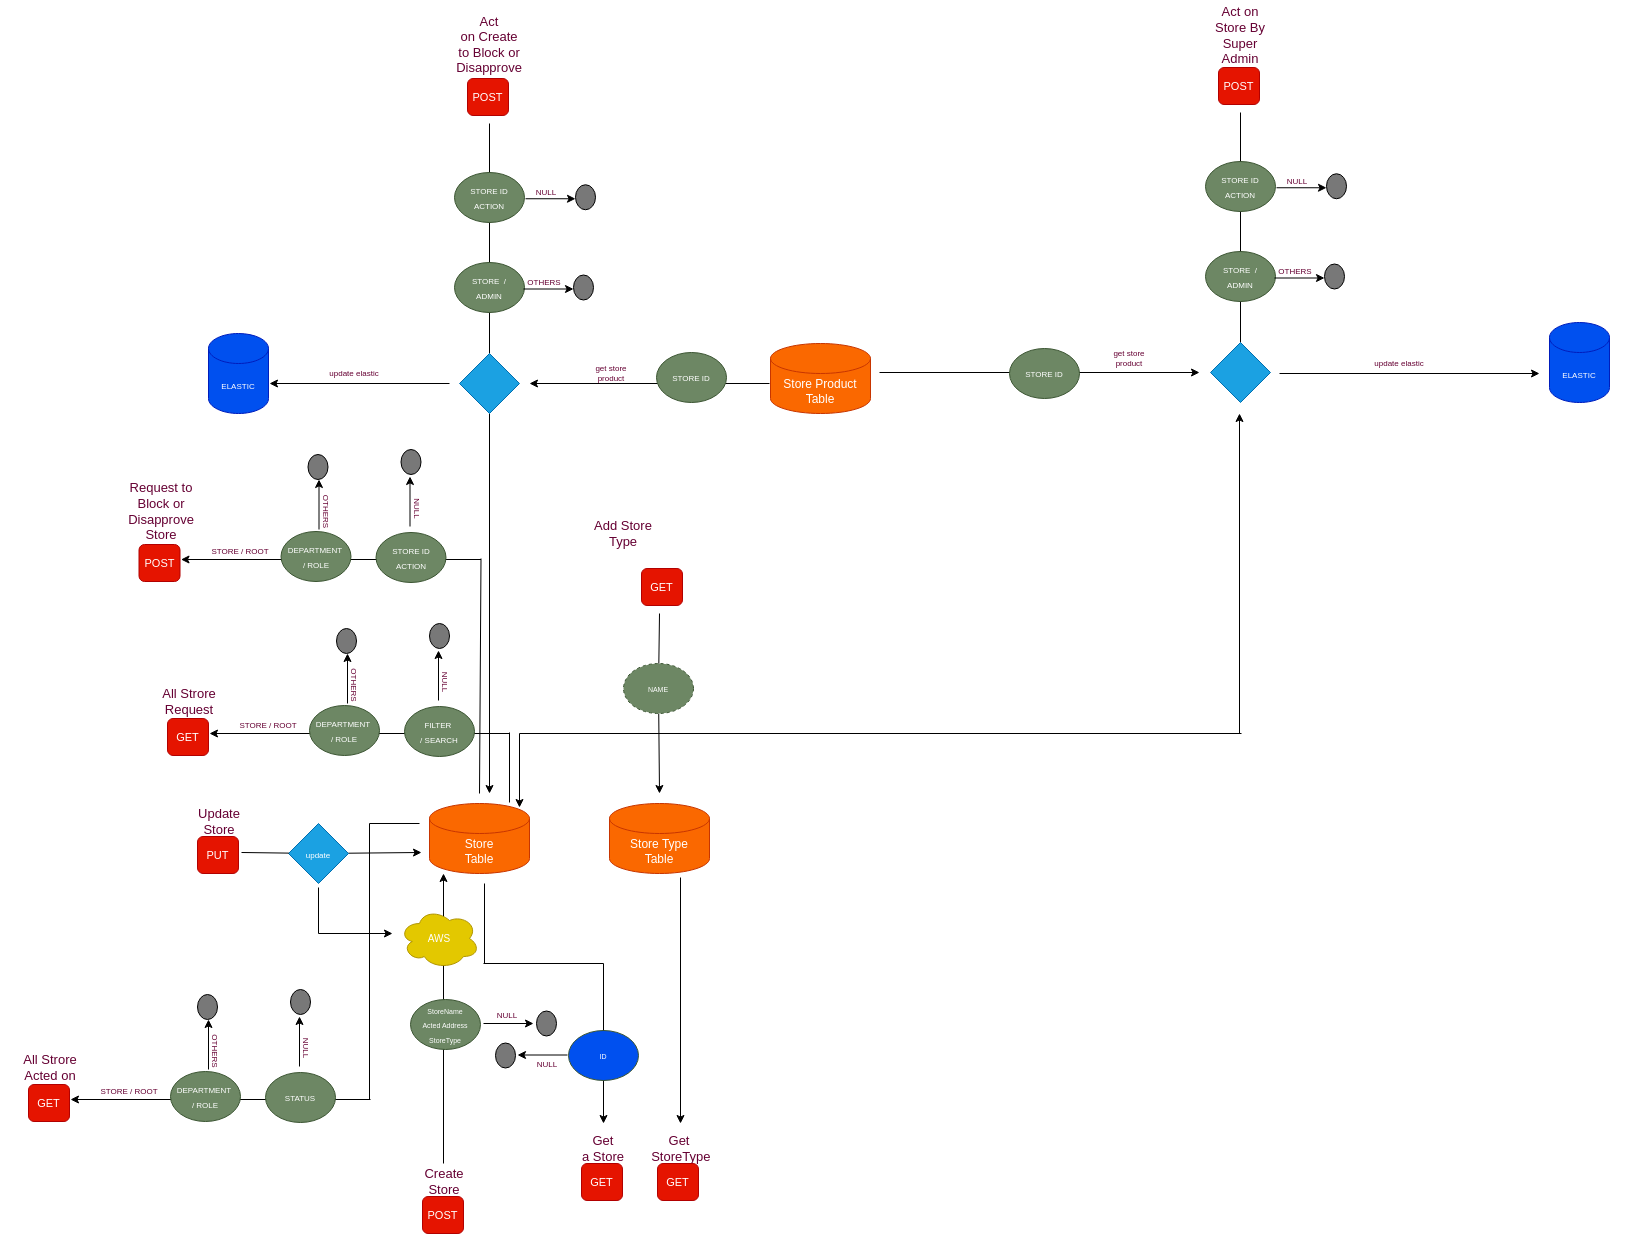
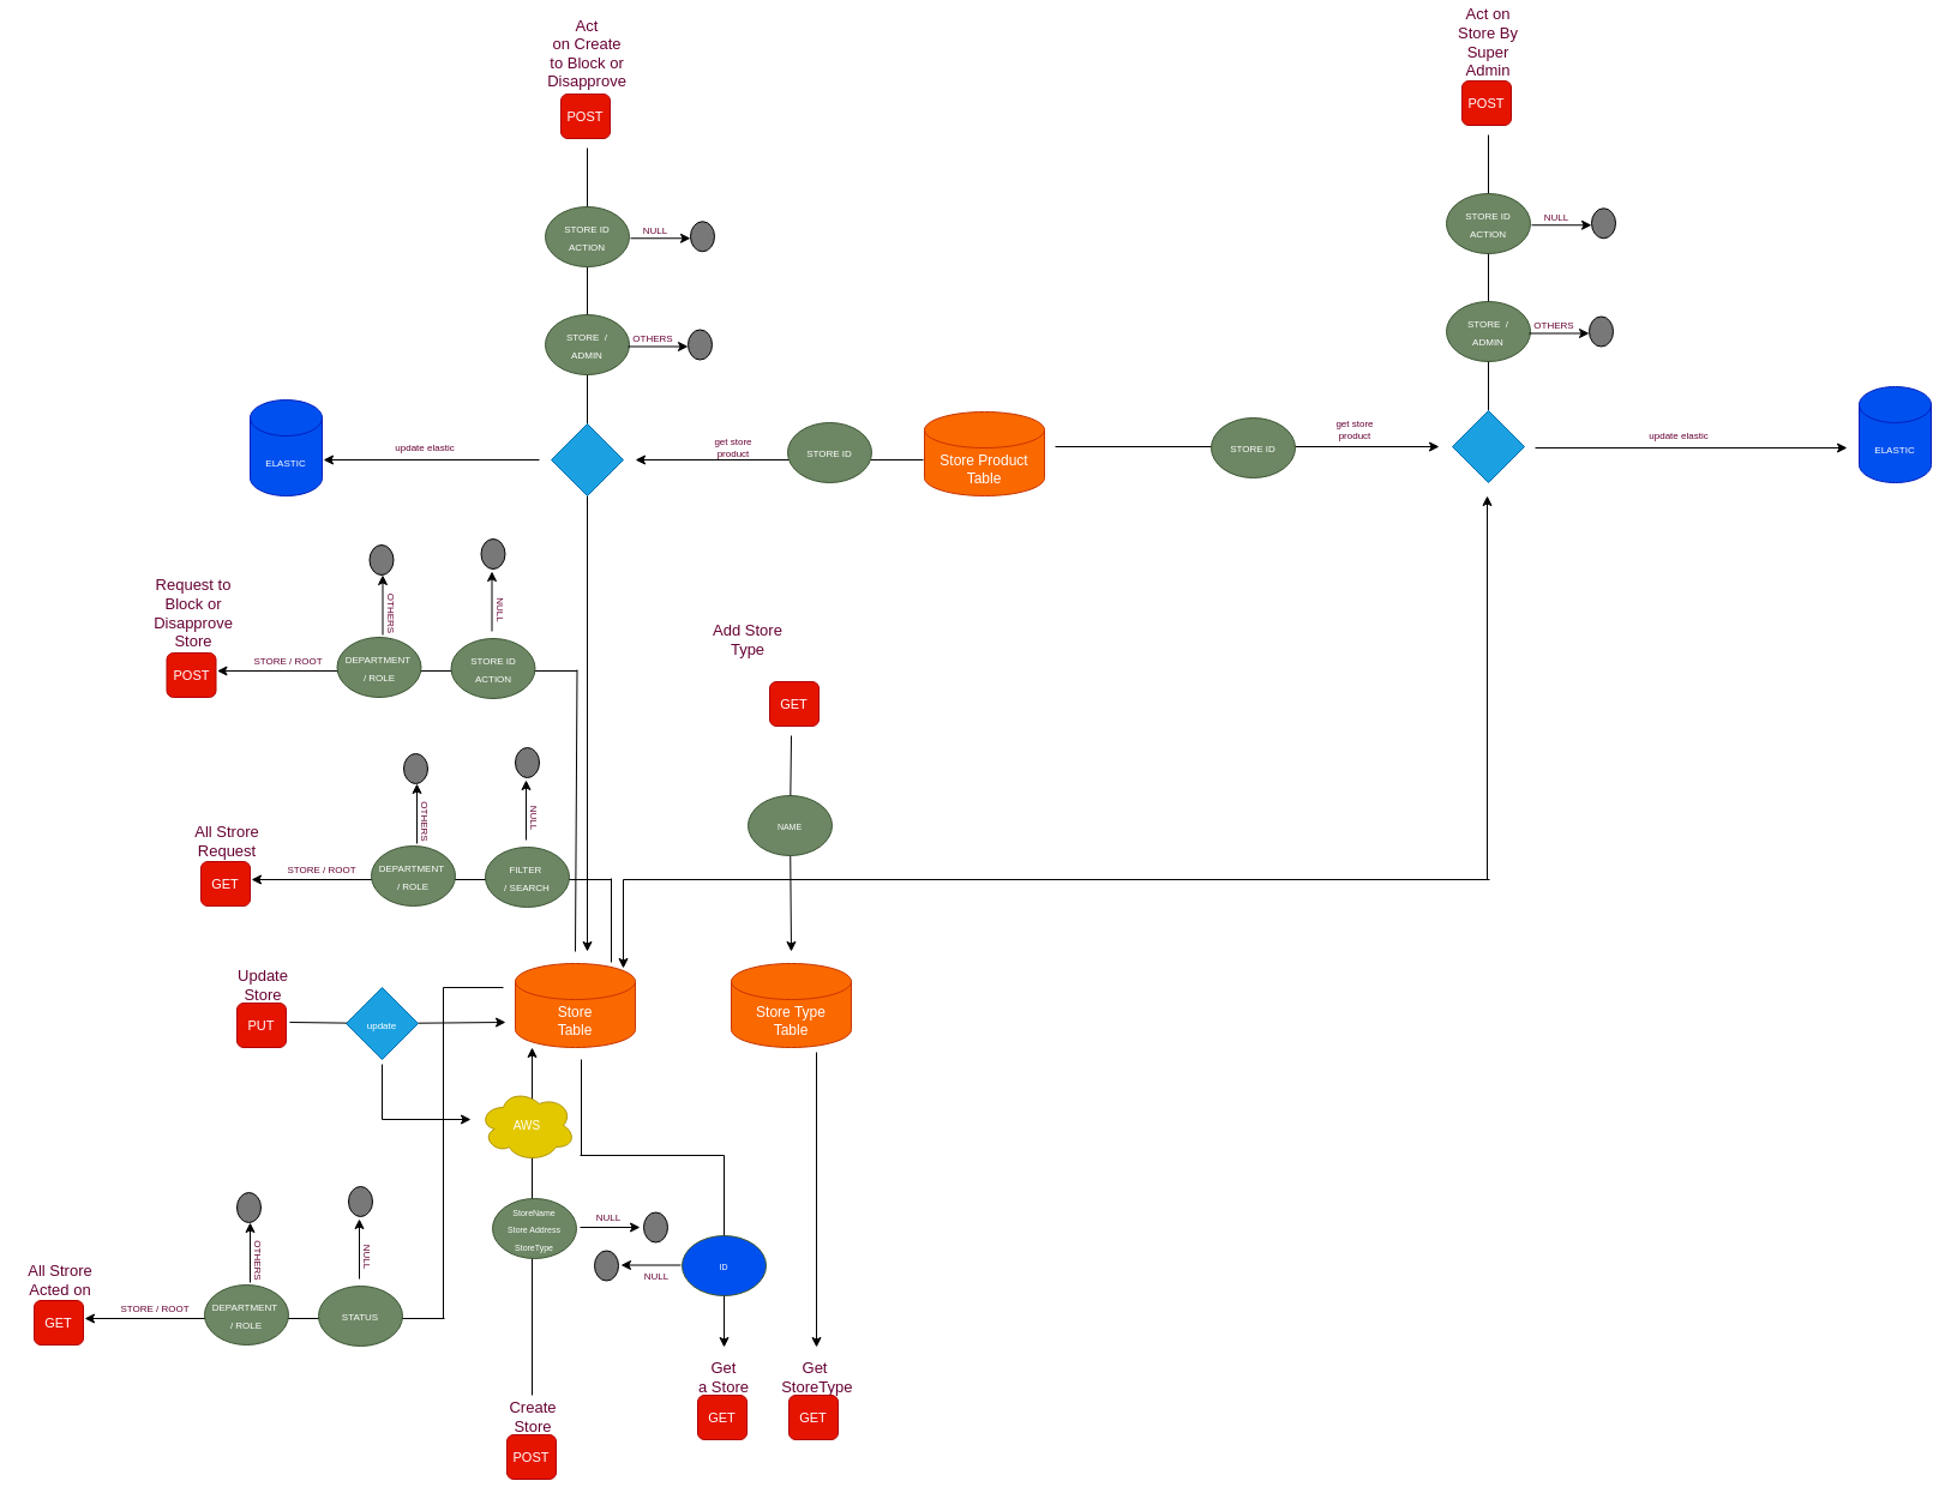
- <mxCell id="32" value="&lt;font style=&quot;font-size: 7px;&quot;&gt;NAME&lt;br&gt;&lt;/font&gt;" style="ellipse;whiteSpace=wrap;html=1;fontColor=#ffffff;fillColor=#6d8764;strokeColor=#3A5431;dashed=1;" vertex="1" parent="1"><mxGeometry x="623" y="663" width="70" height="50" as="geometry" /></mxCell>
+ <mxCell id="32" value="&lt;font style=&quot;font-size: 7px;&quot;&gt;NAME&lt;br&gt;&lt;/font&gt;" style="ellipse;whiteSpace=wrap;html=1;fontColor=#ffffff;fillColor=#6d8764;strokeColor=#3A5431;" vertex="1" parent="1"><mxGeometry x="623" y="663" width="70" height="50" as="geometry" /></mxCell>
- <mxCell id="5" value="&lt;font style=&quot;font-size: 7px;&quot;&gt;StoreName&lt;br&gt;Acted Address&lt;br&gt;StoreType&lt;br&gt;&lt;/font&gt;" style="ellipse;whiteSpace=wrap;html=1;fontColor=#ffffff;fillColor=#6d8764;strokeColor=#3A5431;" vertex="1" parent="1"><mxGeometry x="410" y="999" width="70" height="50" as="geometry" /></mxCell>
+ <mxCell id="5" value="&lt;font style=&quot;font-size: 7px;&quot;&gt;StoreName&lt;br&gt;Store Address&lt;br&gt;StoreType&lt;br&gt;&lt;/font&gt;" style="ellipse;whiteSpace=wrap;html=1;fontColor=#ffffff;fillColor=#6d8764;strokeColor=#3A5431;" vertex="1" parent="1"><mxGeometry x="410" y="999" width="70" height="50" as="geometry" /></mxCell>
